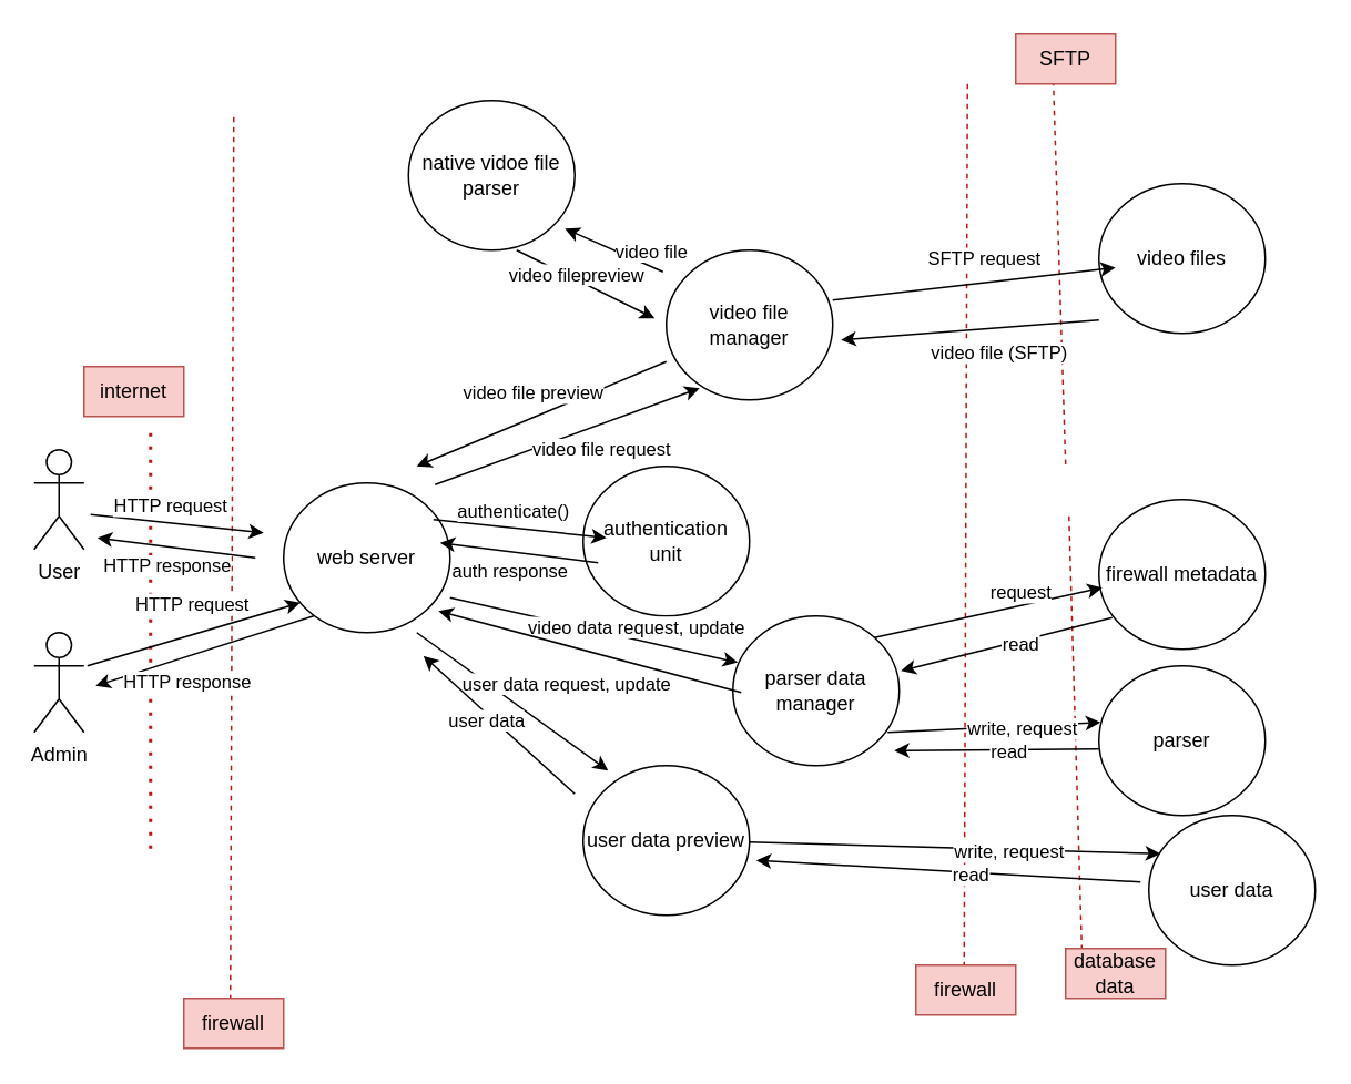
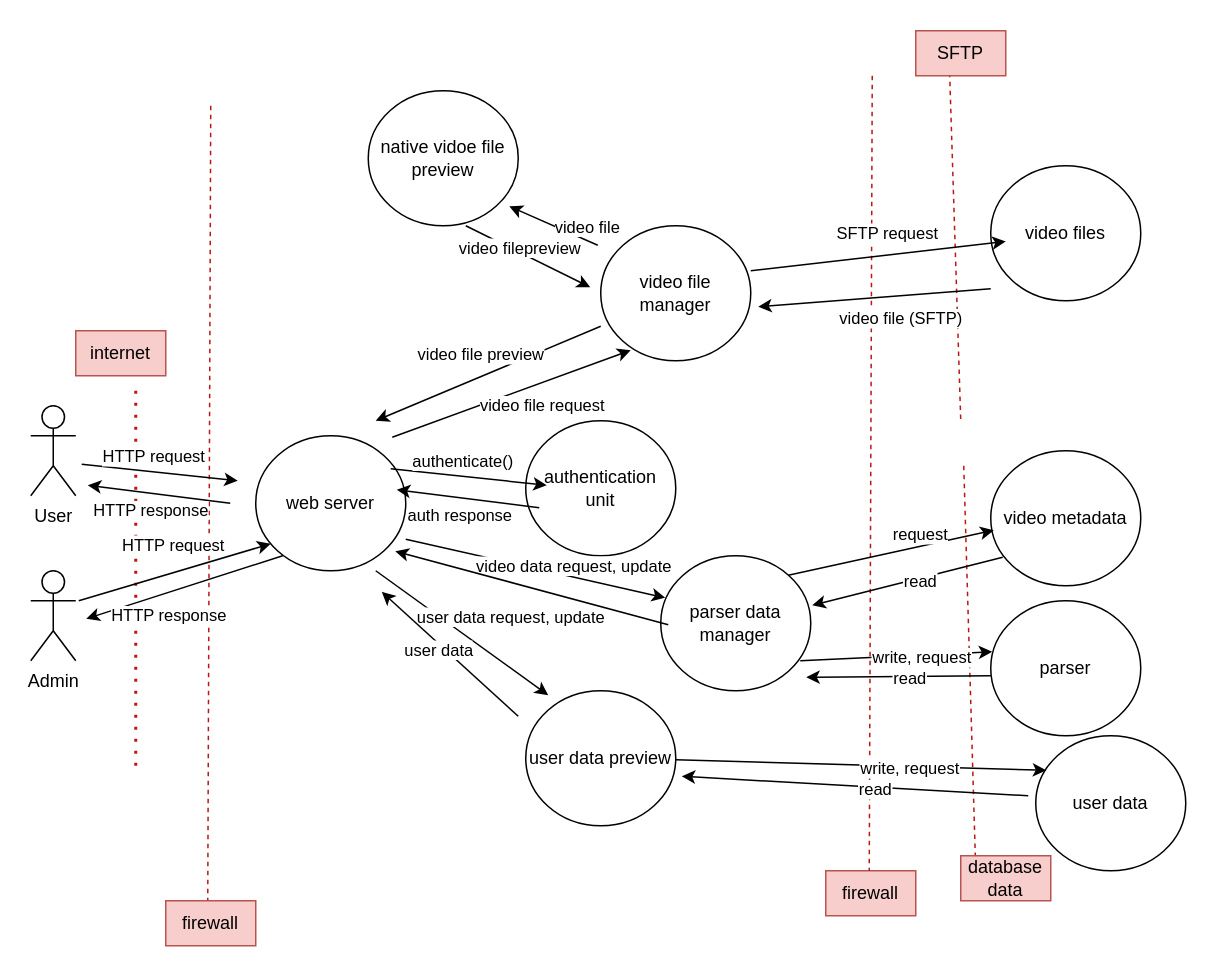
- <mxCell id="39" value="native vidoe file parser" style="ellipse;whiteSpace=wrap;html=1;" vertex="1" parent="1"><mxGeometry x="245" y="60" width="100" height="90" as="geometry" /></mxCell>
+ <mxCell id="39" value="native vidoe file preview" style="ellipse;whiteSpace=wrap;html=1;" vertex="1" parent="1"><mxGeometry x="245" y="60" width="100" height="90" as="geometry" /></mxCell>
- <mxCell id="14" value="firewall metadata" style="ellipse;whiteSpace=wrap;html=1;" vertex="1" parent="1"><mxGeometry x="660" y="300" width="100" height="90" as="geometry" /></mxCell>
+ <mxCell id="14" value="video metadata" style="ellipse;whiteSpace=wrap;html=1;" vertex="1" parent="1"><mxGeometry x="660" y="300" width="100" height="90" as="geometry" /></mxCell>
